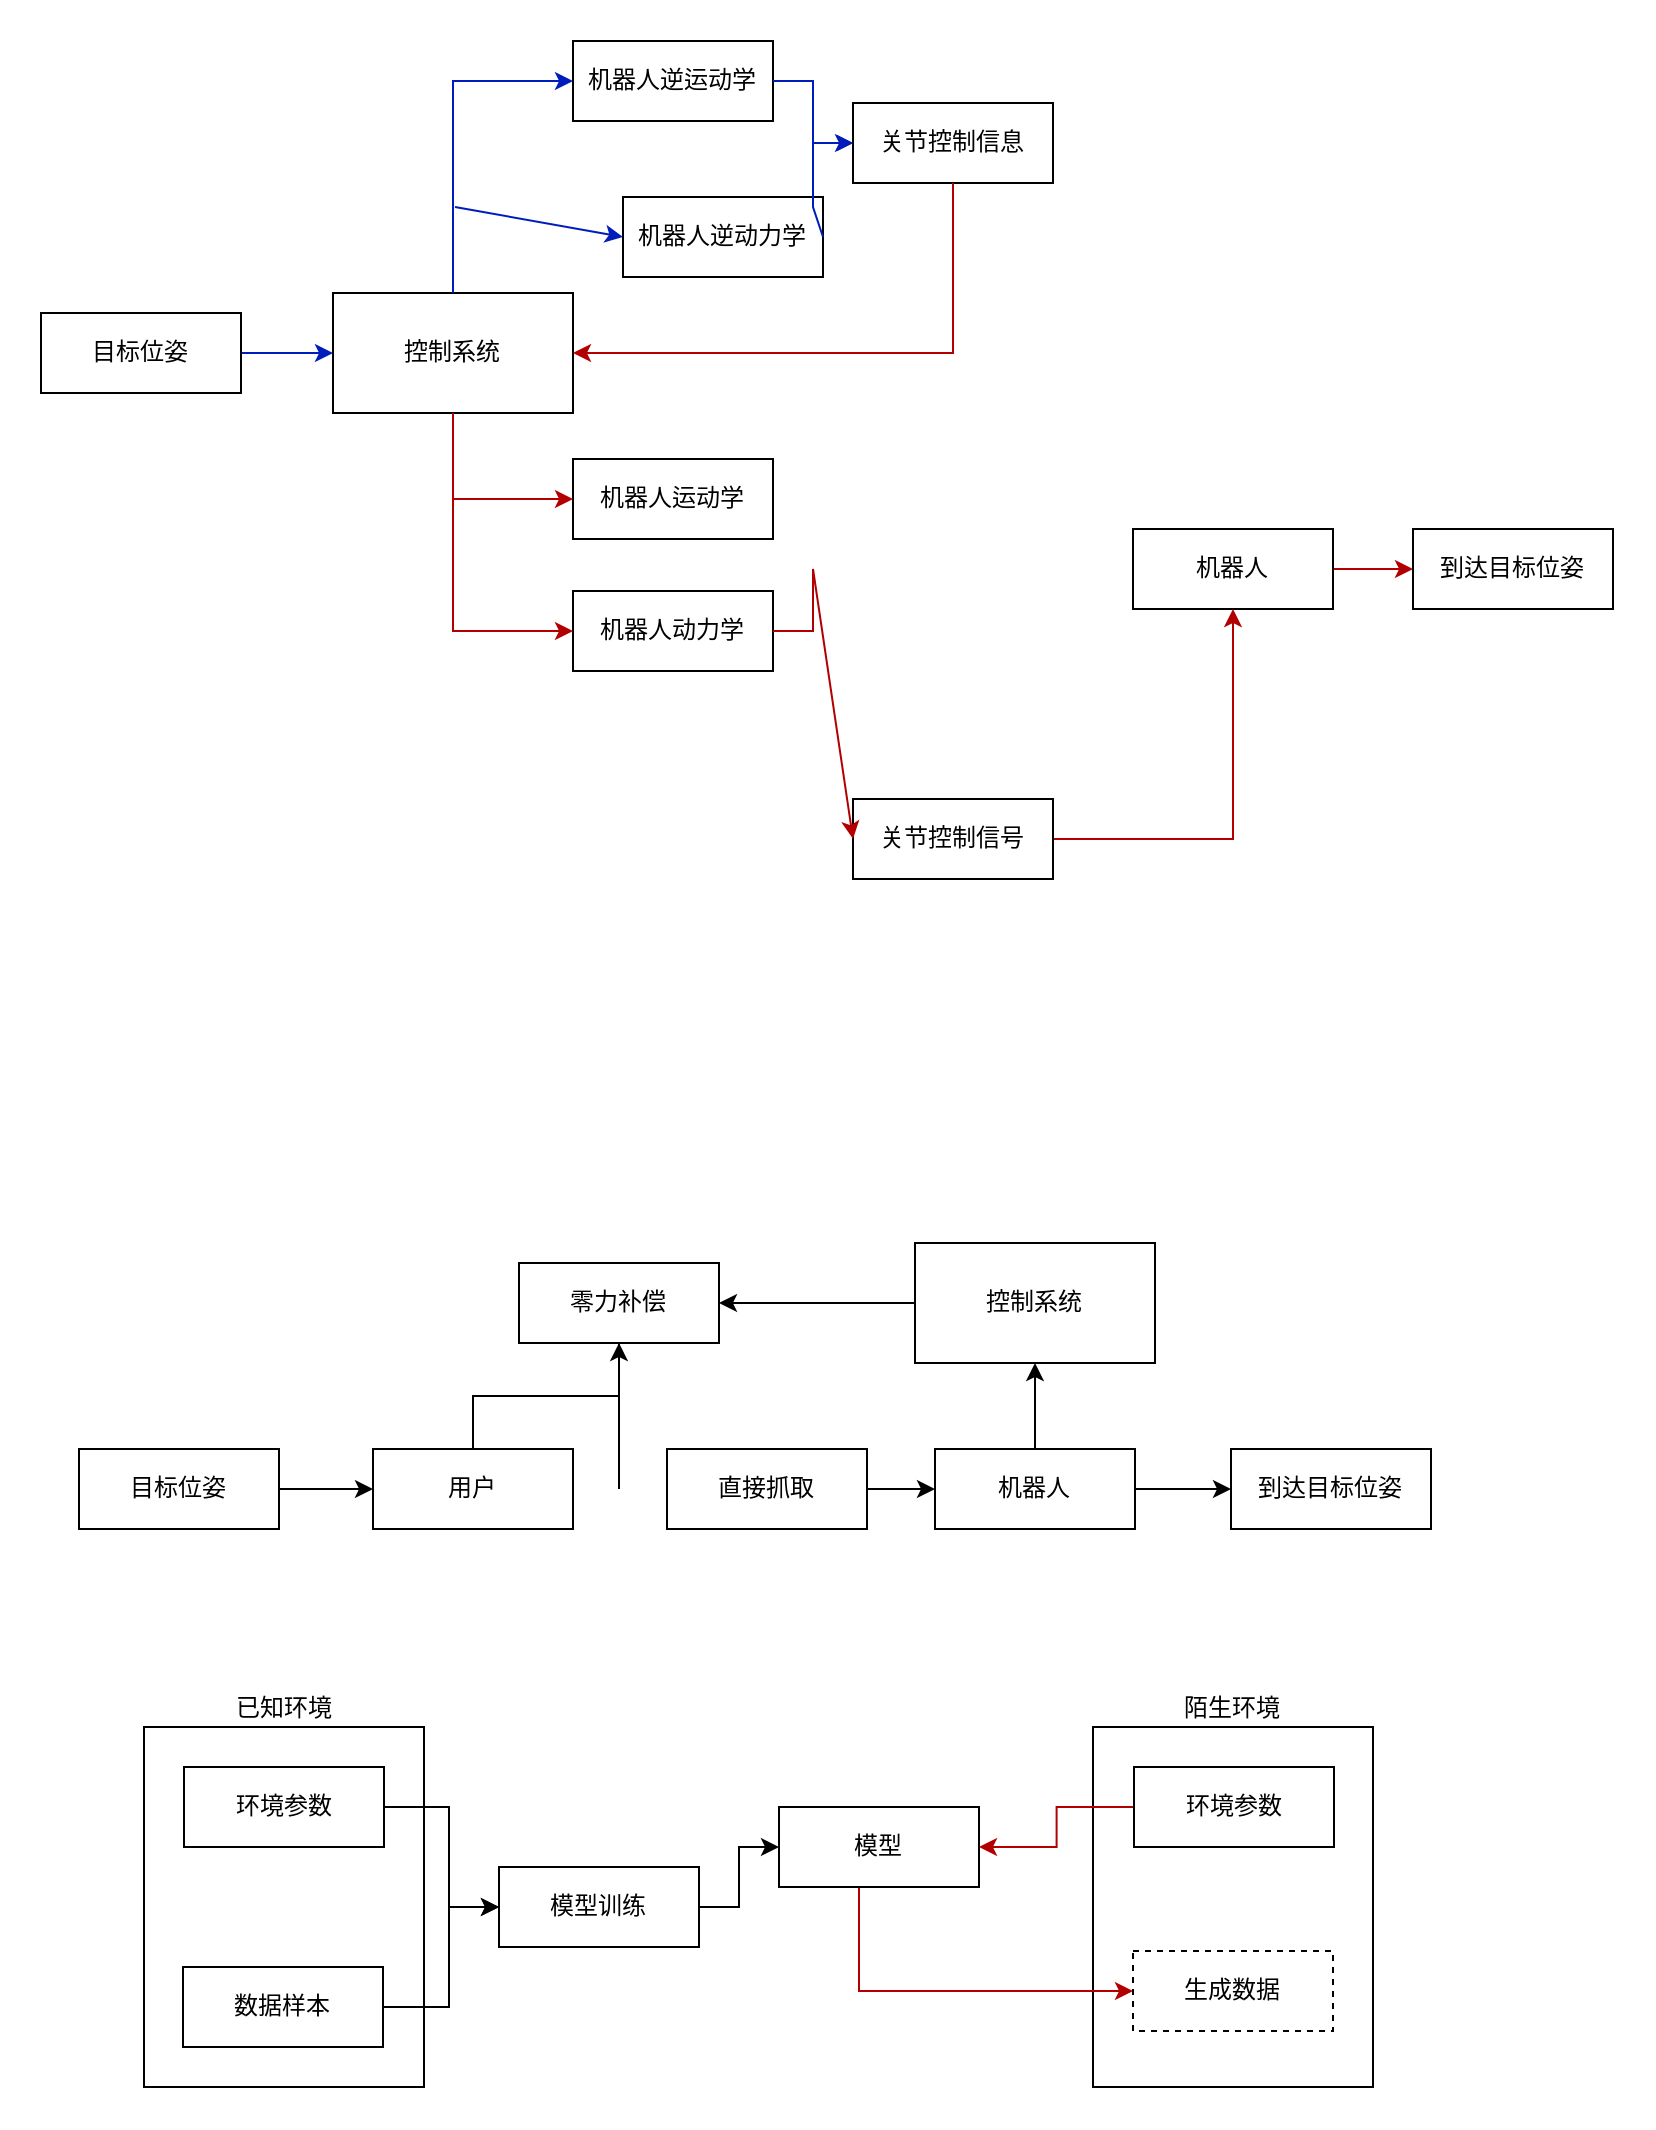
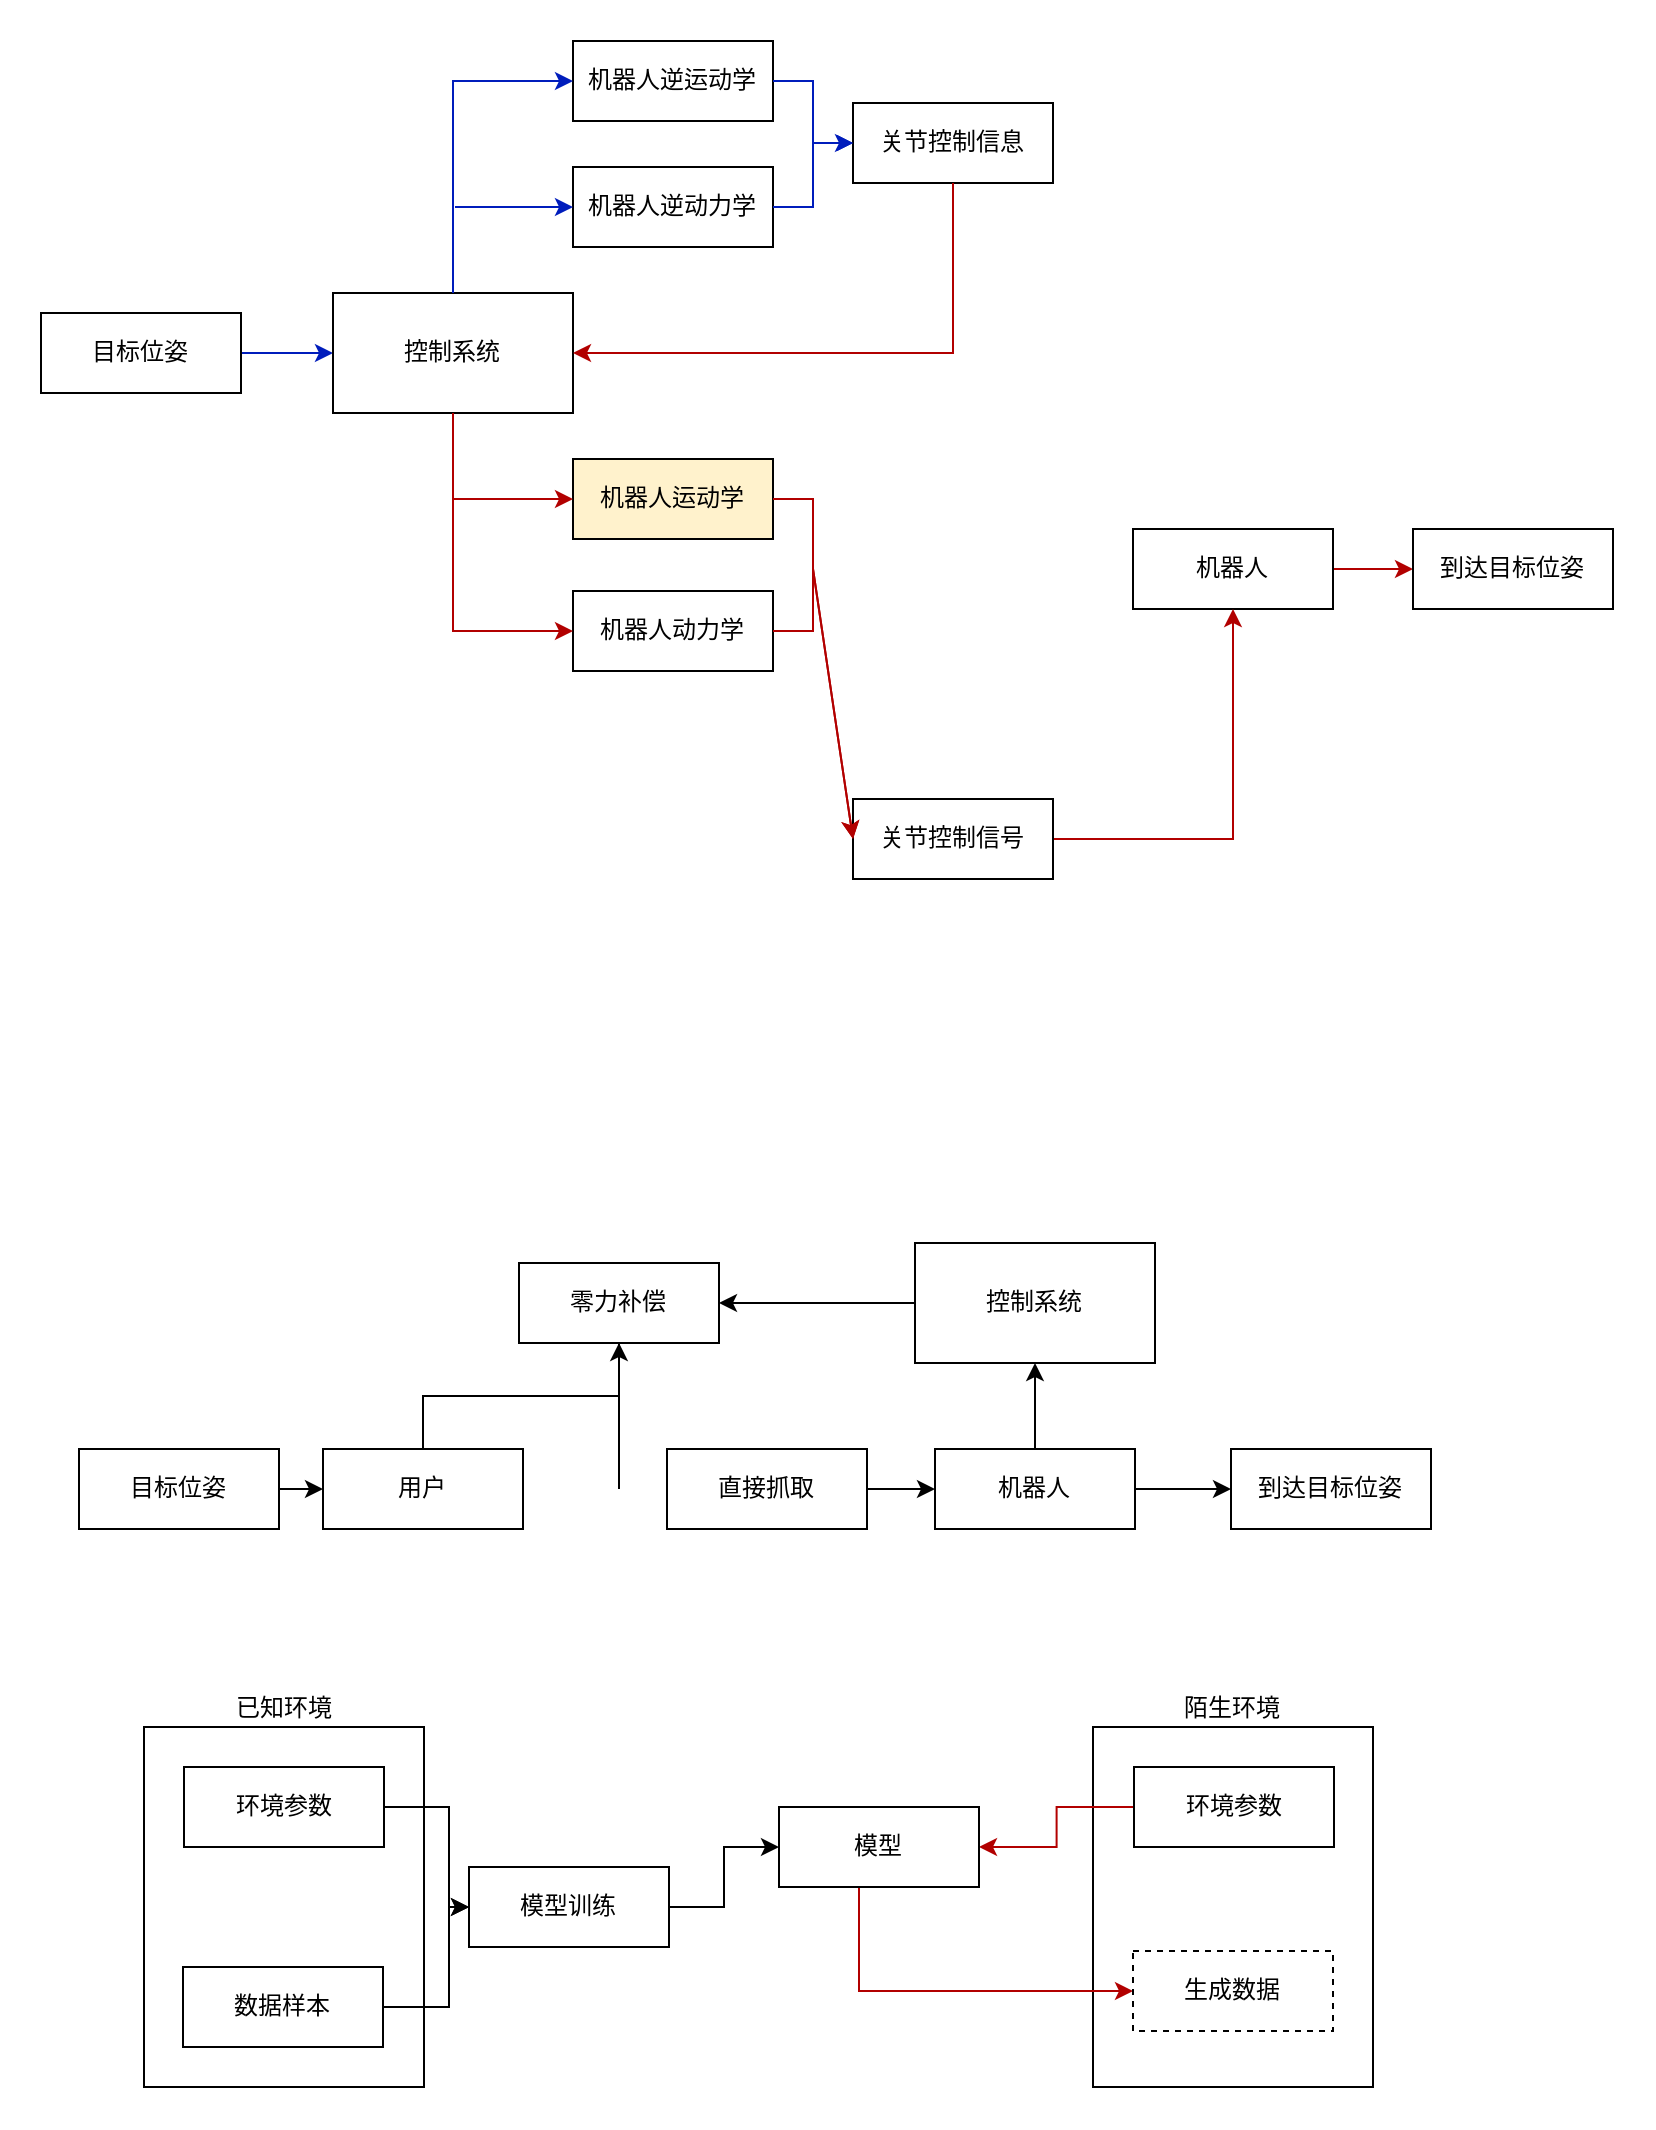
- <mxCell id="21" value="机器人逆动力学" style="whiteSpace=wrap;html=1;" vertex="1" parent="1"><mxGeometry x="311" y="98" width="100" height="40" as="geometry" /></mxCell>
+ <mxCell id="21" value="机器人逆动力学" style="whiteSpace=wrap;html=1;" vertex="1" parent="1"><mxGeometry x="286" y="83" width="100" height="40" as="geometry" /></mxCell>
- <mxCell id="8" value="机器人运动学" style="whiteSpace=wrap;html=1;" vertex="1" parent="1"><mxGeometry x="286" y="229" width="100" height="40" as="geometry" /></mxCell>
+ <mxCell id="8" value="机器人运动学" style="whiteSpace=wrap;html=1;fillColor=#fff2cc;" vertex="1" parent="1"><mxGeometry x="286" y="229" width="100" height="40" as="geometry" /></mxCell>
+ <mxCell id="32" value="" style="endArrow=classic;html=1;rounded=0;exitX=1;exitY=0.5;exitDx=0;exitDy=0;entryX=0;entryY=0.5;entryDx=0;entryDy=0;fillColor=#e51400;strokeColor=#B20000;" edge="1" parent="1" source="8" target="24"><mxGeometry width="50" height="50" relative="1" as="geometry"><mxPoint x="420" y="176" as="sourcePoint" /><mxPoint x="470" y="126" as="targetPoint" /><Array as="points"><mxPoint x="406" y="249" /><mxPoint x="406" y="284" /></Array></mxGeometry></mxCell>
- <mxCell id="12" value="用户" style="whiteSpace=wrap;html=1;" vertex="1" parent="1"><mxGeometry x="186" y="724" width="100" height="40" as="geometry" /></mxCell>
+ <mxCell id="12" value="用户" style="whiteSpace=wrap;html=1;" vertex="1" parent="1"><mxGeometry x="161" y="724" width="100" height="40" as="geometry" /></mxCell>
- <mxCell id="39" value="模型训练" style="whiteSpace=wrap;html=1;" vertex="1" parent="1"><mxGeometry x="249" y="933" width="100" height="40" as="geometry" /></mxCell>
+ <mxCell id="39" value="模型训练" style="whiteSpace=wrap;html=1;" vertex="1" parent="1"><mxGeometry x="234" y="933" width="100" height="40" as="geometry" /></mxCell>
